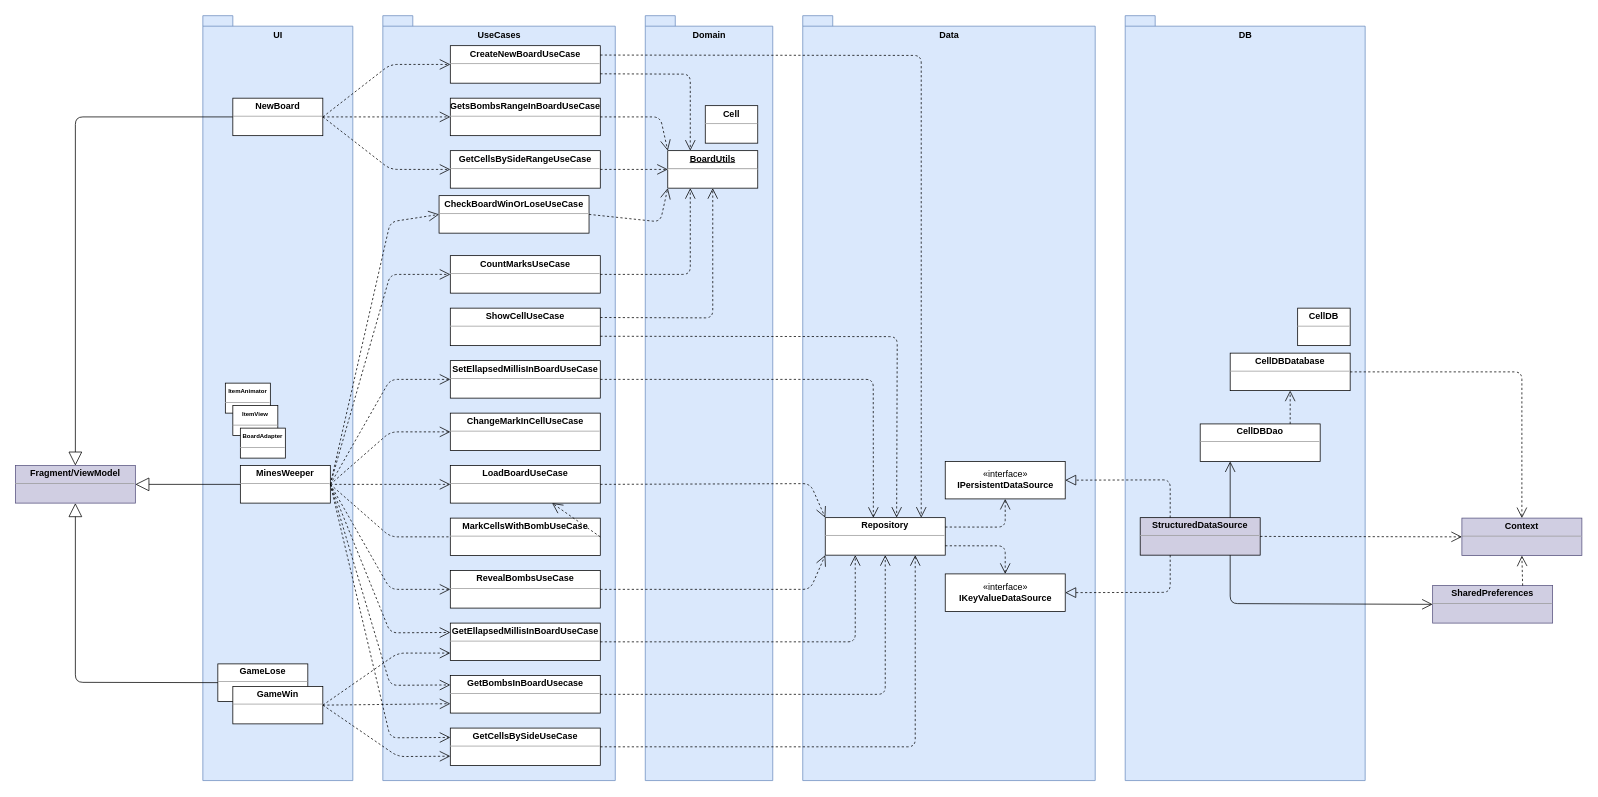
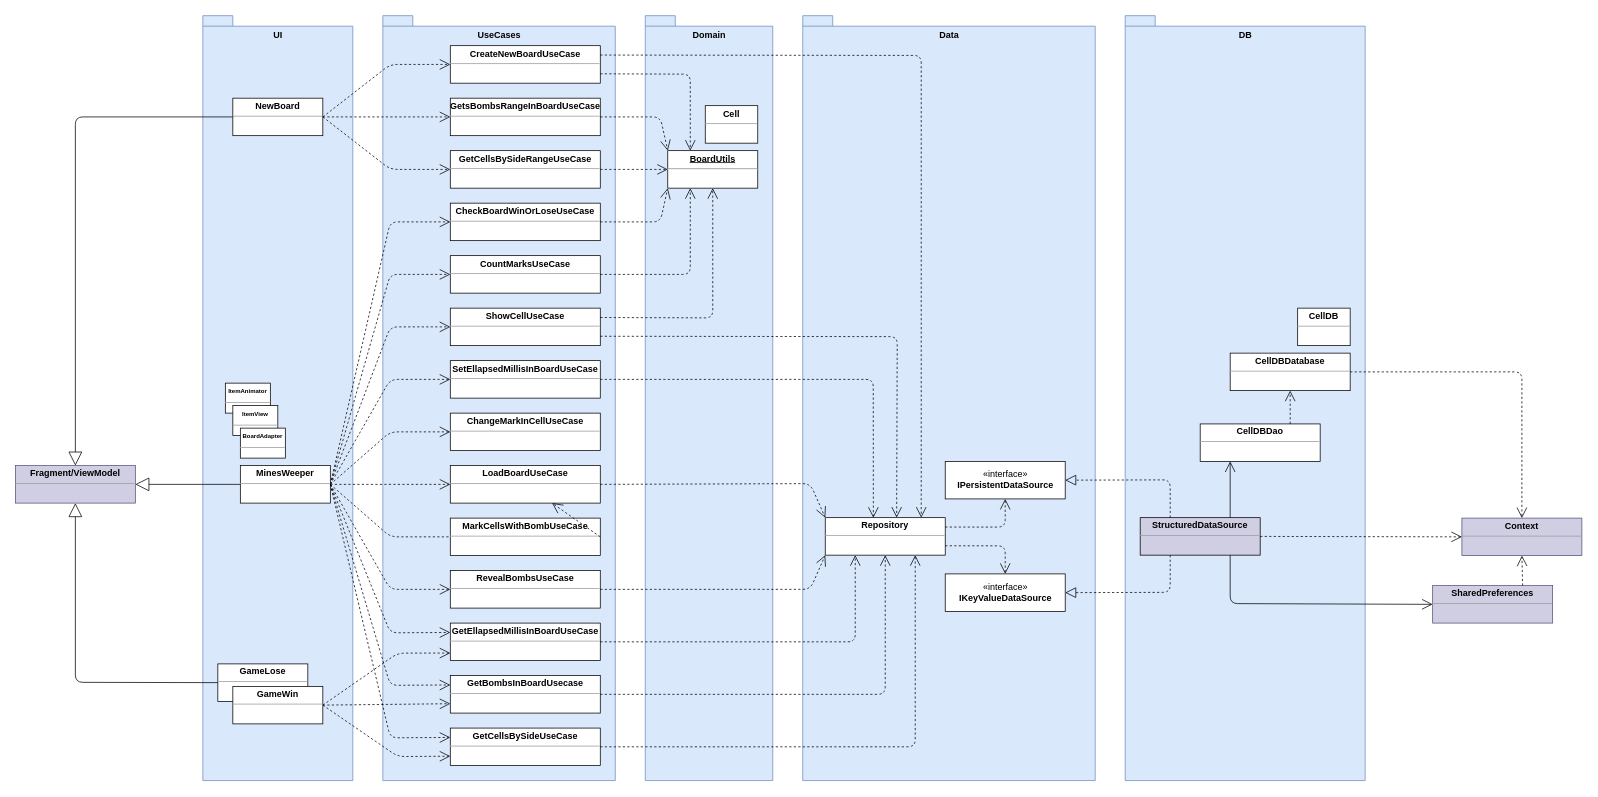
- <mxCell id="32" value="&lt;p style=&quot;margin: 0px ; margin-top: 4px ; text-align: center&quot;&gt;&lt;b&gt;CheckBoardWinOrLoseUseCase&lt;/b&gt;&lt;/p&gt;&lt;hr size=&quot;1&quot;&gt;&lt;div style=&quot;height: 2px&quot;&gt;&lt;/div&gt;" style="verticalAlign=top;align=left;overflow=fill;fontSize=12;fontFamily=Helvetica;html=1;" parent="1" vertex="1"><mxGeometry x="585" y="260" width="200" height="50" as="geometry" /></mxCell>
+ <mxCell id="32" value="&lt;p style=&quot;margin: 0px ; margin-top: 4px ; text-align: center&quot;&gt;&lt;b&gt;CheckBoardWinOrLoseUseCase&lt;/b&gt;&lt;/p&gt;&lt;hr size=&quot;1&quot;&gt;&lt;div style=&quot;height: 2px&quot;&gt;&lt;/div&gt;" style="verticalAlign=top;align=left;overflow=fill;fontSize=12;fontFamily=Helvetica;html=1;" parent="1" vertex="1"><mxGeometry x="600" y="270" width="200" height="50" as="geometry" /></mxCell>
+ <mxCell id="50" value="" style="endArrow=open;endSize=12;dashed=1;html=1;exitX=1;exitY=0.5;exitDx=0;exitDy=0;entryX=0;entryY=0.5;entryDx=0;entryDy=0;" parent="1" source="75" target="18" edge="1"><mxGeometry width="160" relative="1" as="geometry"><mxPoint x="530" y="490" as="sourcePoint" /><mxPoint x="690" y="490" as="targetPoint" /><Array as="points"><mxPoint x="520" y="435" /></Array></mxGeometry></mxCell>
